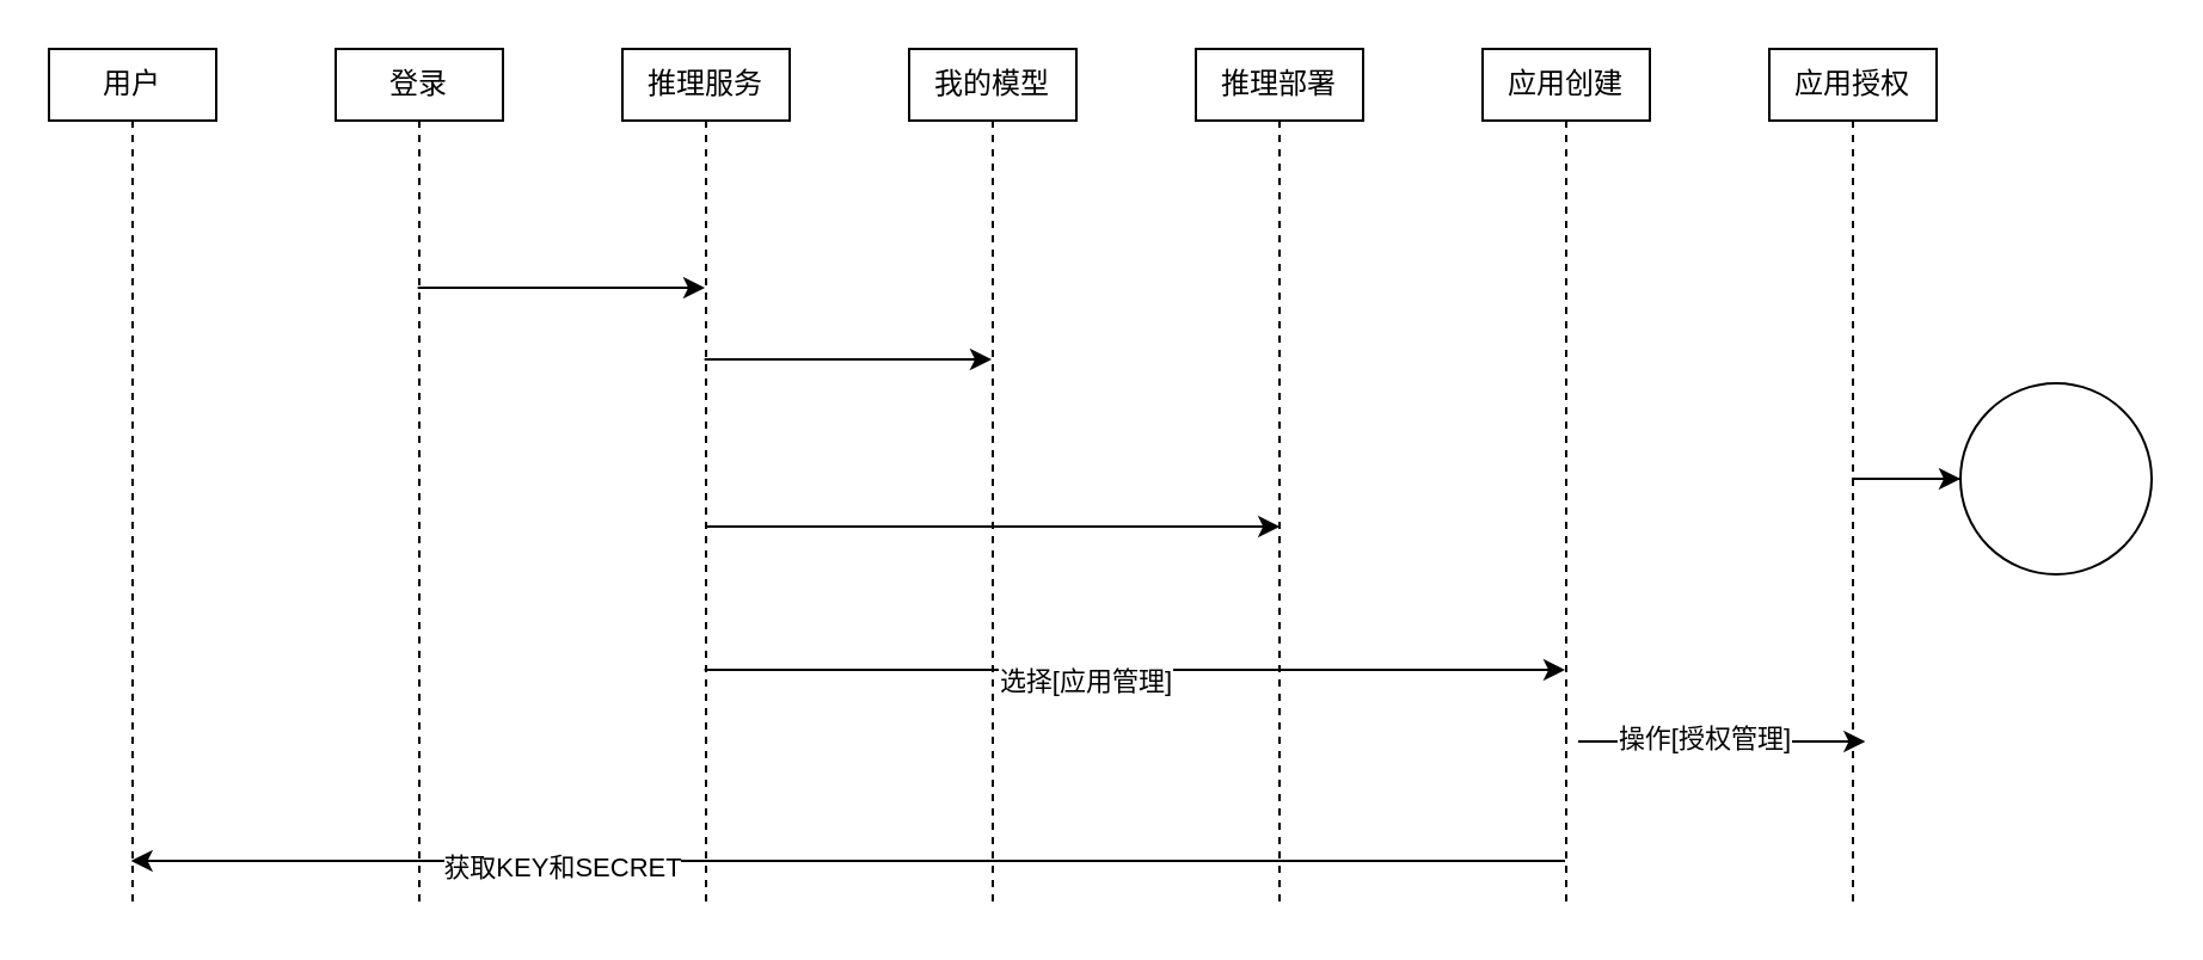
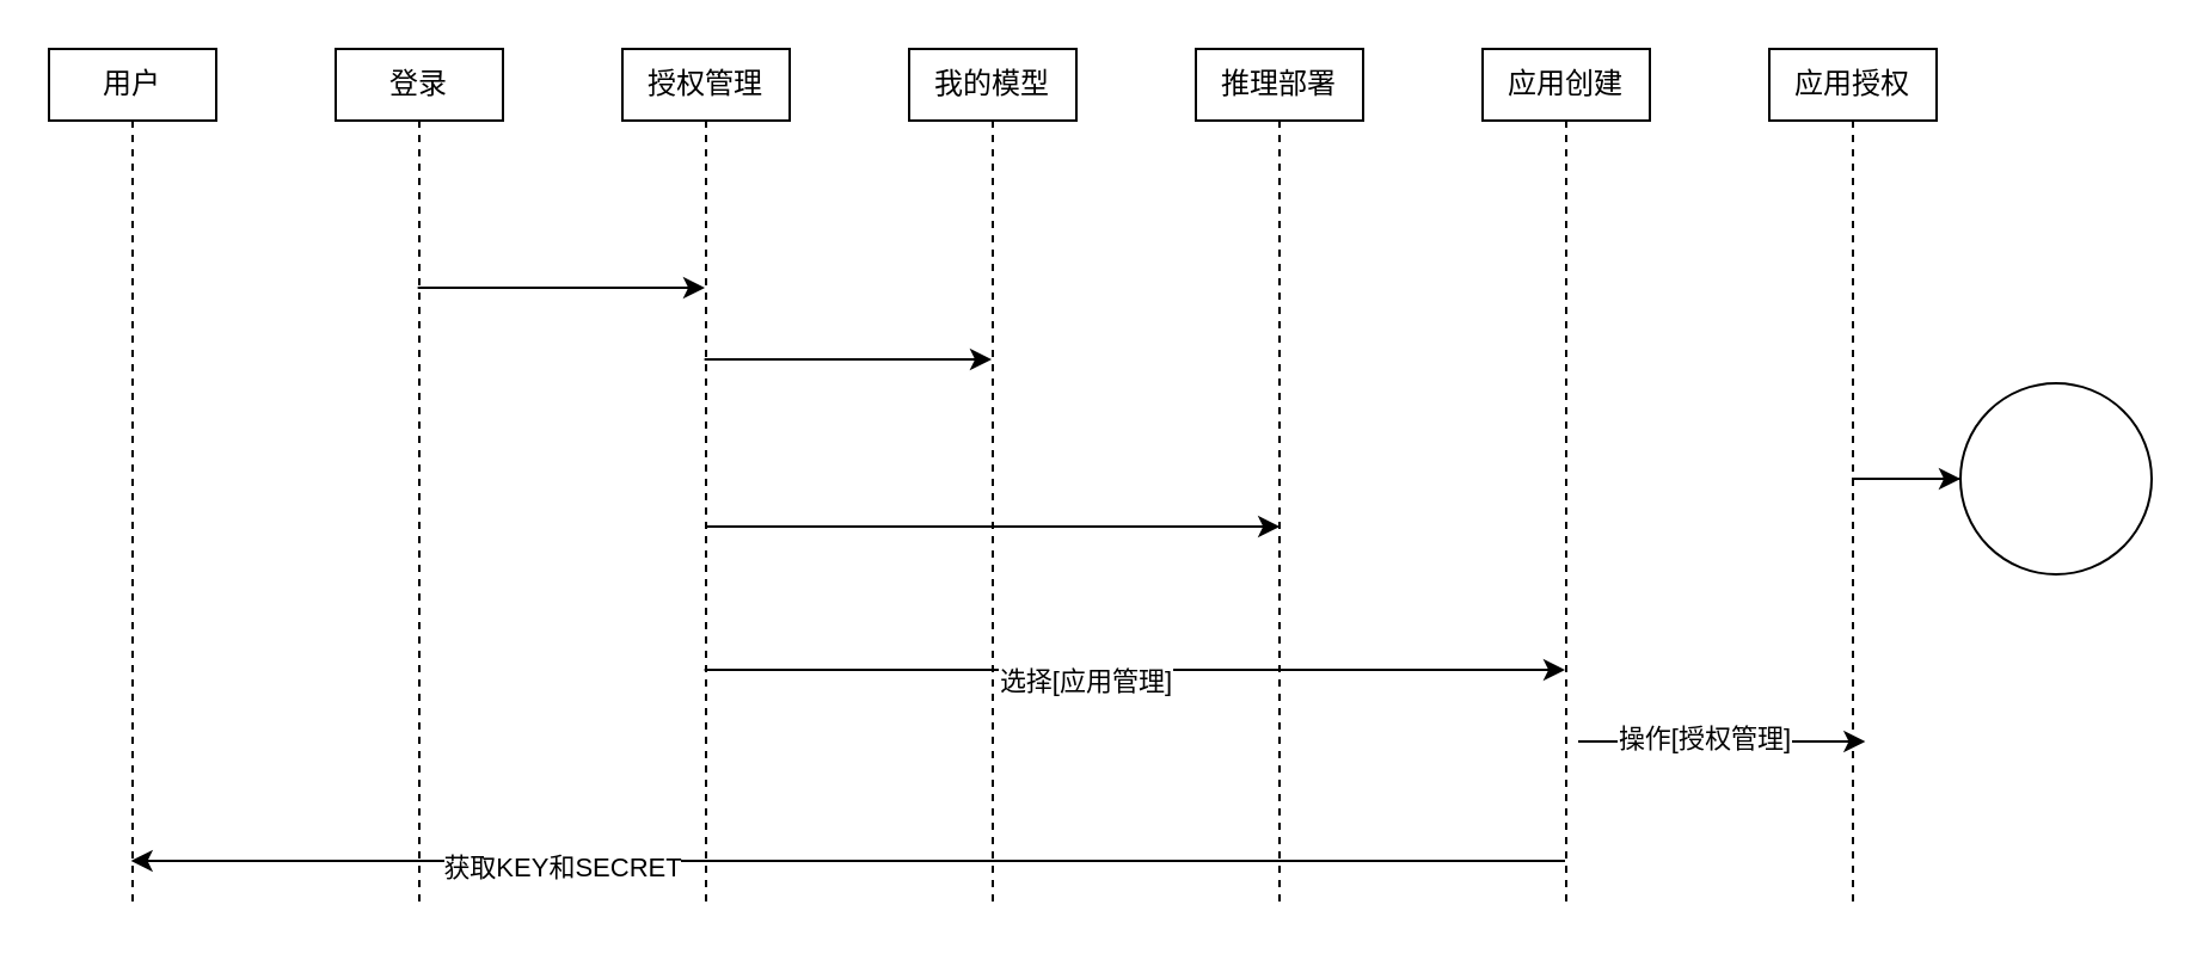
- <mxCell id="9" value="推理服务" style="shape=umlLifeline;perimeter=lifelinePerimeter;whiteSpace=wrap;html=1;container=1;dropTarget=0;collapsible=0;recursiveResize=0;outlineConnect=0;portConstraint=eastwest;newEdgeStyle={&quot;curved&quot;:0,&quot;rounded&quot;:0};size=30;" vertex="1" parent="1"><mxGeometry x="260" y="20" width="70" height="360" as="geometry" /></mxCell>
+ <mxCell id="9" value="授权管理" style="shape=umlLifeline;perimeter=lifelinePerimeter;whiteSpace=wrap;html=1;container=1;dropTarget=0;collapsible=0;recursiveResize=0;outlineConnect=0;portConstraint=eastwest;newEdgeStyle={&quot;curved&quot;:0,&quot;rounded&quot;:0};size=30;" vertex="1" parent="1"><mxGeometry x="260" y="20" width="70" height="360" as="geometry" /></mxCell>
